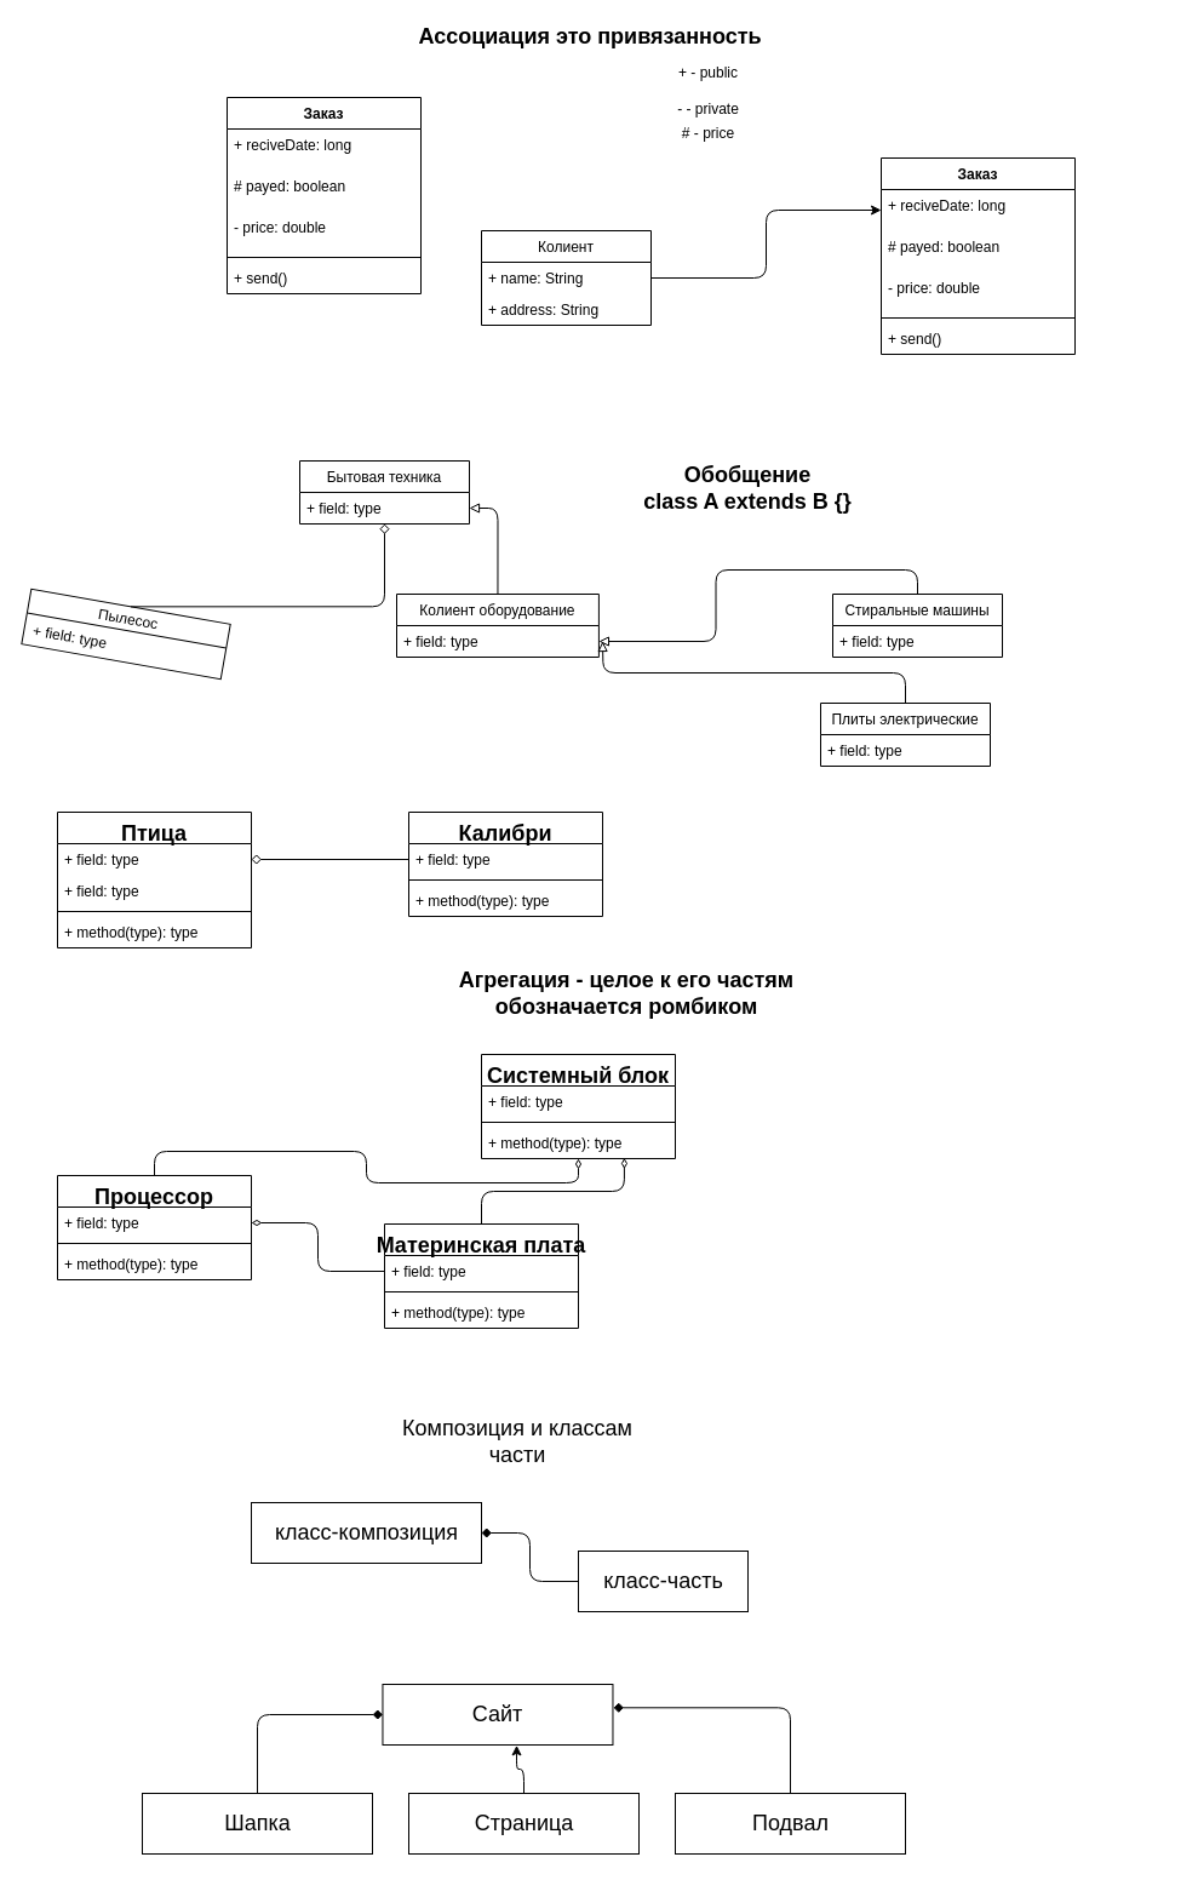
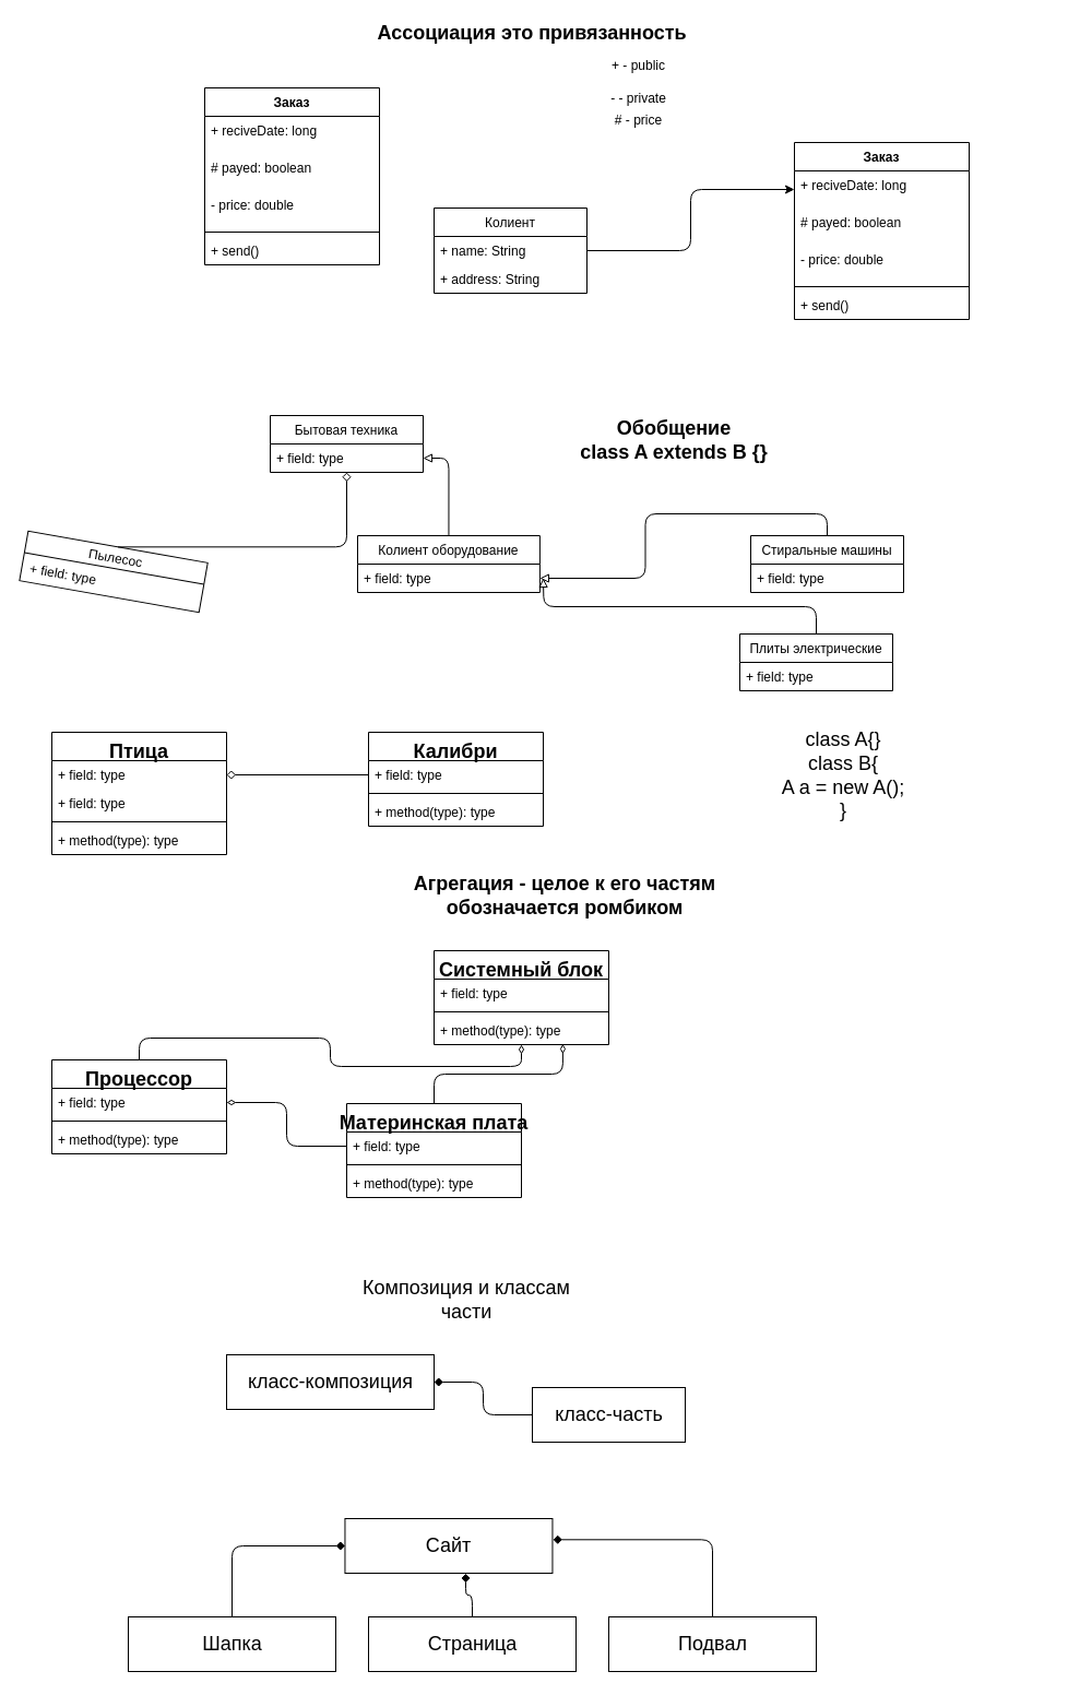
+ <mxCell id="47" value="class A{}&lt;br&gt;class B{&lt;br&gt;A a = new A();&lt;br&gt;}" style="text;html=1;strokeColor=none;fillColor=none;align=center;verticalAlign=middle;whiteSpace=wrap;rounded=0;fontSize=18;" vertex="1" parent="1"><mxGeometry x="577" y="680" width="390" height="60" as="geometry" /></mxCell>
- <mxCell id="67" value="класс-часть" style="html=1;fontSize=18;" vertex="1" parent="1"><mxGeometry x="477" y="1280" width="140" height="50" as="geometry" /></mxCell>
+ <mxCell id="67" value="класс-часть" style="html=1;fontSize=18;" vertex="1" parent="1"><mxGeometry x="487" y="1270" width="140" height="50" as="geometry" /></mxCell>
- <mxCell id="71" style="edgeStyle=orthogonalEdgeStyle;orthogonalLoop=1;jettySize=auto;html=1;exitX=0.5;exitY=0;exitDx=0;exitDy=0;entryX=0.582;entryY=1.007;entryDx=0;entryDy=0;entryPerimeter=0;endArrow=classic;endFill=1;strokeColor=#000000;strokeWidth=1;fontSize=18;" edge="1" parent="1" source="72" target="68"><mxGeometry relative="1" as="geometry" /></mxCell>
+ <mxCell id="71" style="edgeStyle=orthogonalEdgeStyle;orthogonalLoop=1;jettySize=auto;html=1;exitX=0.5;exitY=0;exitDx=0;exitDy=0;entryX=0.582;entryY=1.007;entryDx=0;entryDy=0;entryPerimeter=0;endArrow=diamond;endFill=1;strokeColor=#000000;strokeWidth=1;fontSize=18;" edge="1" parent="1" source="72" target="68"><mxGeometry relative="1" as="geometry" /></mxCell>
